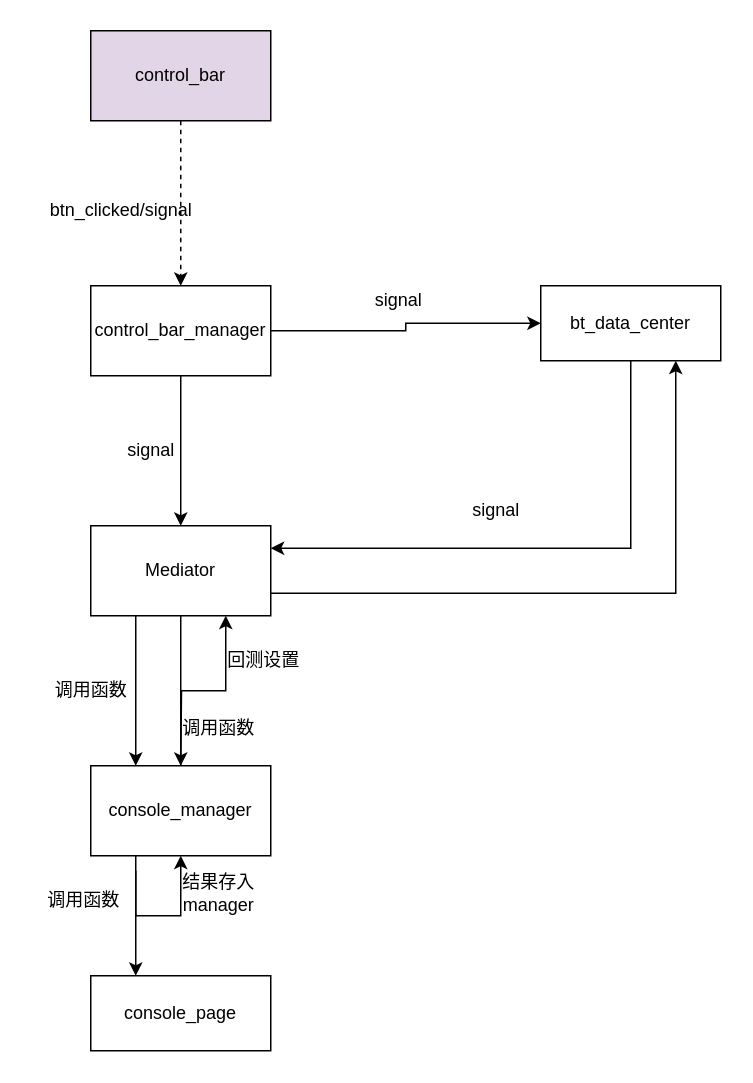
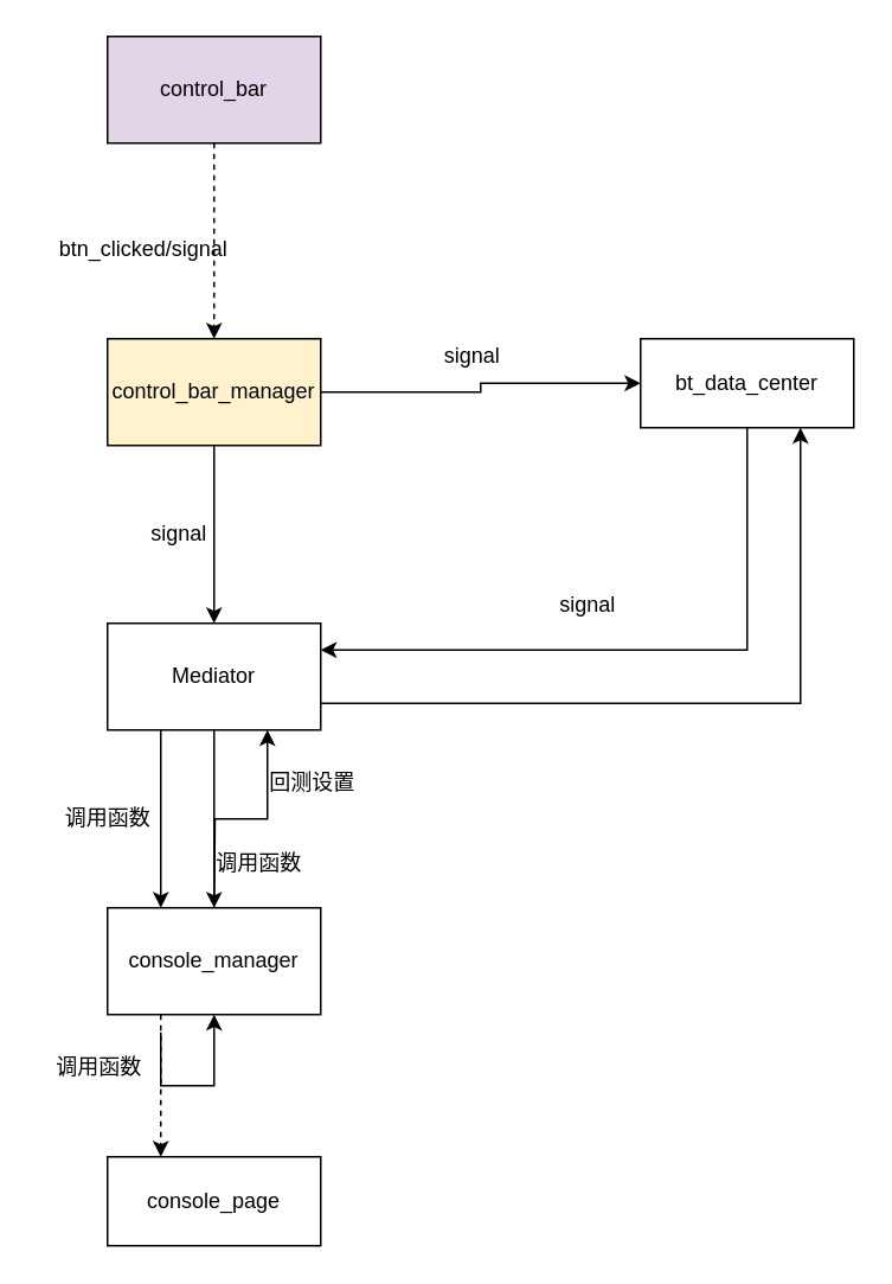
- <mxCell id="6" value="control_bar_manager" style="rounded=0;whiteSpace=wrap;html=1;" parent="1" vertex="1"><mxGeometry x="60" y="190" width="120" height="60" as="geometry" /></mxCell>
+ <mxCell id="6" value="control_bar_manager" style="rounded=0;whiteSpace=wrap;html=1;fillColor=#fff2cc;" parent="1" vertex="1"><mxGeometry x="60" y="190" width="120" height="60" as="geometry" /></mxCell>
- <mxCell id="23" value="结果存入&lt;br&gt;manager" style="text;html=1;align=center;verticalAlign=middle;resizable=0;points=[];autosize=1;strokeColor=none;fillColor=none;" parent="1" vertex="1"><mxGeometry x="110" y="575" width="70" height="40" as="geometry" /></mxCell>
- <mxCell id="11" style="edgeStyle=orthogonalEdgeStyle;rounded=0;orthogonalLoop=1;jettySize=auto;html=1;exitX=0.25;exitY=1;exitDx=0;exitDy=0;entryX=0.25;entryY=0;entryDx=0;entryDy=0;" parent="1" source="13" target="15" edge="1"><mxGeometry relative="1" as="geometry" /></mxCell>
+ <mxCell id="11" style="edgeStyle=orthogonalEdgeStyle;rounded=0;orthogonalLoop=1;jettySize=auto;html=1;exitX=0.25;exitY=1;exitDx=0;exitDy=0;entryX=0.25;entryY=0;entryDx=0;entryDy=0;dashed=1;" parent="1" source="13" target="15" edge="1"><mxGeometry relative="1" as="geometry" /></mxCell>
